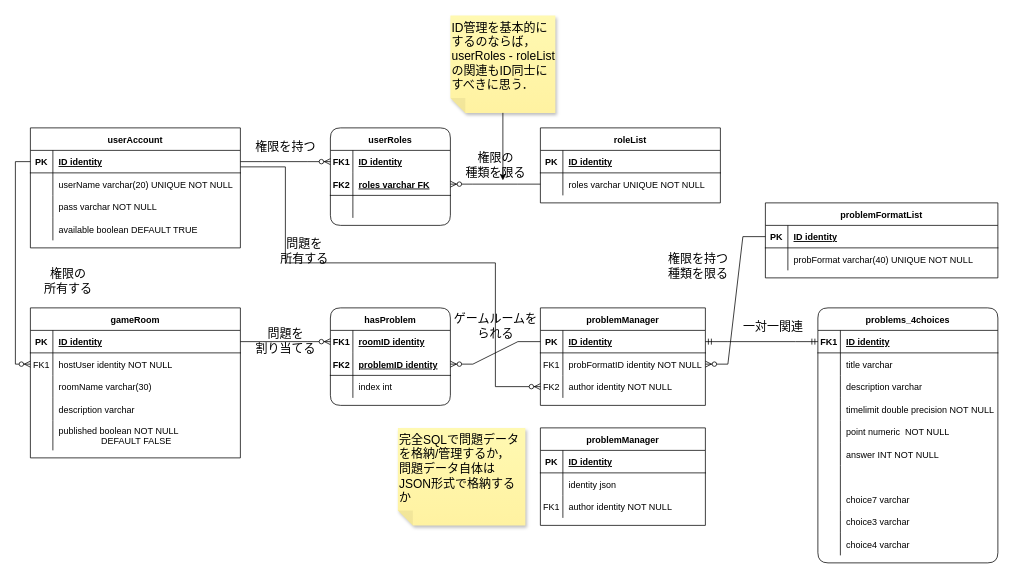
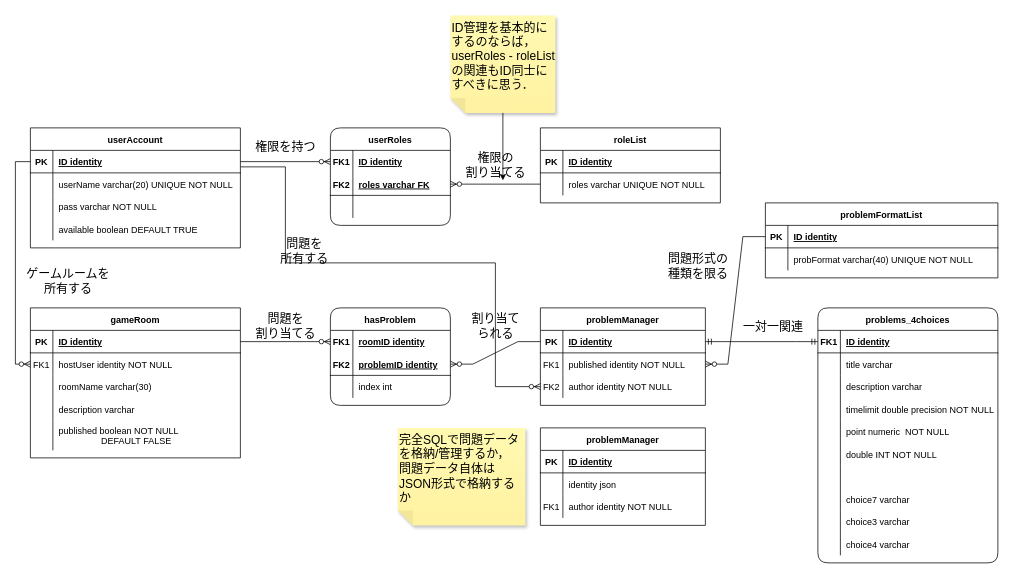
- <mxCell id="51" value="権限の&lt;div&gt;種類を限る&lt;/div&gt;" style="text;html=1;align=center;verticalAlign=middle;resizable=0;points=[];autosize=1;strokeColor=none;fillColor=none;fontSize=16;" parent="1" vertex="1"><mxGeometry x="610" y="195" width="100" height="50" as="geometry" /></mxCell>
+ <mxCell id="51" value="権限の&lt;div&gt;割り当てる&lt;/div&gt;" style="text;html=1;align=center;verticalAlign=middle;resizable=0;points=[];autosize=1;strokeColor=none;fillColor=none;fontSize=16;" parent="1" vertex="1"><mxGeometry x="610" y="195" width="100" height="50" as="geometry" /></mxCell>
- <mxCell id="120" value="権限を持つ&lt;div&gt;種類を限る&lt;/div&gt;" style="text;html=1;align=center;verticalAlign=middle;resizable=0;points=[];autosize=1;strokeColor=none;fillColor=none;fontSize=16;" parent="1" vertex="1"><mxGeometry x="880" y="330" width="100" height="50" as="geometry" /></mxCell>
+ <mxCell id="120" value="問題形式の&lt;div&gt;種類を限る&lt;/div&gt;" style="text;html=1;align=center;verticalAlign=middle;resizable=0;points=[];autosize=1;strokeColor=none;fillColor=none;fontSize=16;" parent="1" vertex="1"><mxGeometry x="880" y="330" width="100" height="50" as="geometry" /></mxCell>
- <mxCell id="116" value="権限の&lt;div&gt;所有する&lt;/div&gt;" style="text;html=1;align=center;verticalAlign=middle;resizable=0;points=[];autosize=1;strokeColor=none;fillColor=none;fontSize=16;" parent="1" vertex="1"><mxGeometry x="20" y="350" width="140" height="50" as="geometry" /></mxCell>
+ <mxCell id="116" value="ゲームルームを&lt;div&gt;所有する&lt;/div&gt;" style="text;html=1;align=center;verticalAlign=middle;resizable=0;points=[];autosize=1;strokeColor=none;fillColor=none;fontSize=16;" parent="1" vertex="1"><mxGeometry x="20" y="350" width="140" height="50" as="geometry" /></mxCell>
- <mxCell id="118" value="ゲームルームを&lt;div&gt;られる&lt;/div&gt;" style="text;html=1;align=center;verticalAlign=middle;resizable=0;points=[];autosize=1;strokeColor=none;fillColor=none;fontSize=16;" parent="1" vertex="1"><mxGeometry x="615" y="410" width="90" height="50" as="geometry" /></mxCell>
+ <mxCell id="118" value="割り当て&lt;div&gt;られる&lt;/div&gt;" style="text;html=1;align=center;verticalAlign=middle;resizable=0;points=[];autosize=1;strokeColor=none;fillColor=none;fontSize=16;" parent="1" vertex="1"><mxGeometry x="615" y="410" width="90" height="50" as="geometry" /></mxCell>
- <mxCell id="117" value="問題を&lt;div&gt;割り当てる&lt;/div&gt;" style="text;html=1;align=center;verticalAlign=middle;resizable=0;points=[];autosize=1;strokeColor=none;fillColor=none;fontSize=16;" parent="1" vertex="1"><mxGeometry x="330" y="430" width="100" height="50" as="geometry" /></mxCell>
+ <mxCell id="117" value="問題を&lt;div&gt;割り当てる&lt;/div&gt;" style="text;html=1;align=center;verticalAlign=middle;resizable=0;points=[];autosize=1;strokeColor=none;fillColor=none;fontSize=16;" parent="1" vertex="1"><mxGeometry x="330" y="410" width="100" height="50" as="geometry" /></mxCell>
- <mxCell id="69" value="probFormatID identity NOT NULL" style="shape=partialRectangle;overflow=hidden;connectable=0;fillColor=none;top=0;left=0;bottom=0;right=0;align=left;spacingLeft=6;" parent="67" vertex="1"><mxGeometry x="30" width="190" height="30" as="geometry"><mxRectangle width="190" height="30" as="alternateBounds" /></mxGeometry></mxCell>
+ <mxCell id="69" value="published identity NOT NULL" style="shape=partialRectangle;overflow=hidden;connectable=0;fillColor=none;top=0;left=0;bottom=0;right=0;align=left;spacingLeft=6;" parent="67" vertex="1"><mxGeometry x="30" width="190" height="30" as="geometry"><mxRectangle width="190" height="30" as="alternateBounds" /></mxGeometry></mxCell>
- <mxCell id="101" value="answer INT NOT NULL" style="shape=partialRectangle;overflow=hidden;connectable=0;fillColor=none;top=0;left=0;bottom=0;right=0;align=left;spacingLeft=6;" vertex="1" parent="99"><mxGeometry x="30" width="210" height="30" as="geometry"><mxRectangle width="210" height="30" as="alternateBounds" /></mxGeometry></mxCell>
+ <mxCell id="101" value="double INT NOT NULL" style="shape=partialRectangle;overflow=hidden;connectable=0;fillColor=none;top=0;left=0;bottom=0;right=0;align=left;spacingLeft=6;" vertex="1" parent="99"><mxGeometry x="30" width="210" height="30" as="geometry"><mxRectangle width="210" height="30" as="alternateBounds" /></mxGeometry></mxCell>
